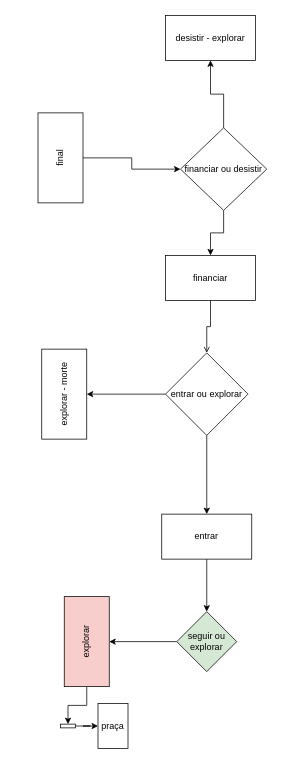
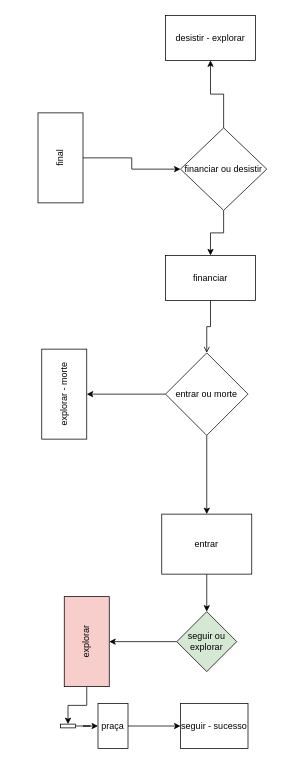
- <mxCell id="12" value="entrar ou explorar" style="rhombus;whiteSpace=wrap;html=1;" vertex="1" parent="1"><mxGeometry x="220" y="470" width="110" height="110" as="geometry" /></mxCell>
+ <mxCell id="12" value="entrar ou morte" style="rhombus;whiteSpace=wrap;html=1;" vertex="1" parent="1"><mxGeometry x="220" y="470" width="110" height="110" as="geometry" /></mxCell>
- <mxCell id="15" value="entrar" style="whiteSpace=wrap;html=1;" vertex="1" parent="1"><mxGeometry x="215" y="685" width="120" height="60" as="geometry" /></mxCell>
+ <mxCell id="15" value="entrar" style="whiteSpace=wrap;html=1;" vertex="1" parent="1"><mxGeometry x="215" y="685" width="120" height="80" as="geometry" /></mxCell>
+ <mxCell id="22" value="" style="edgeStyle=orthogonalEdgeStyle;rounded=0;orthogonalLoop=1;jettySize=auto;html=1;" edge="1" parent="1" source="23" target="24"><mxGeometry relative="1" as="geometry" /></mxCell>
+ <mxCell id="24" value="seguir - sucesso" style="whiteSpace=wrap;html=1;" vertex="1" parent="1"><mxGeometry x="240" y="937.5" width="90" height="60" as="geometry" /></mxCell>
